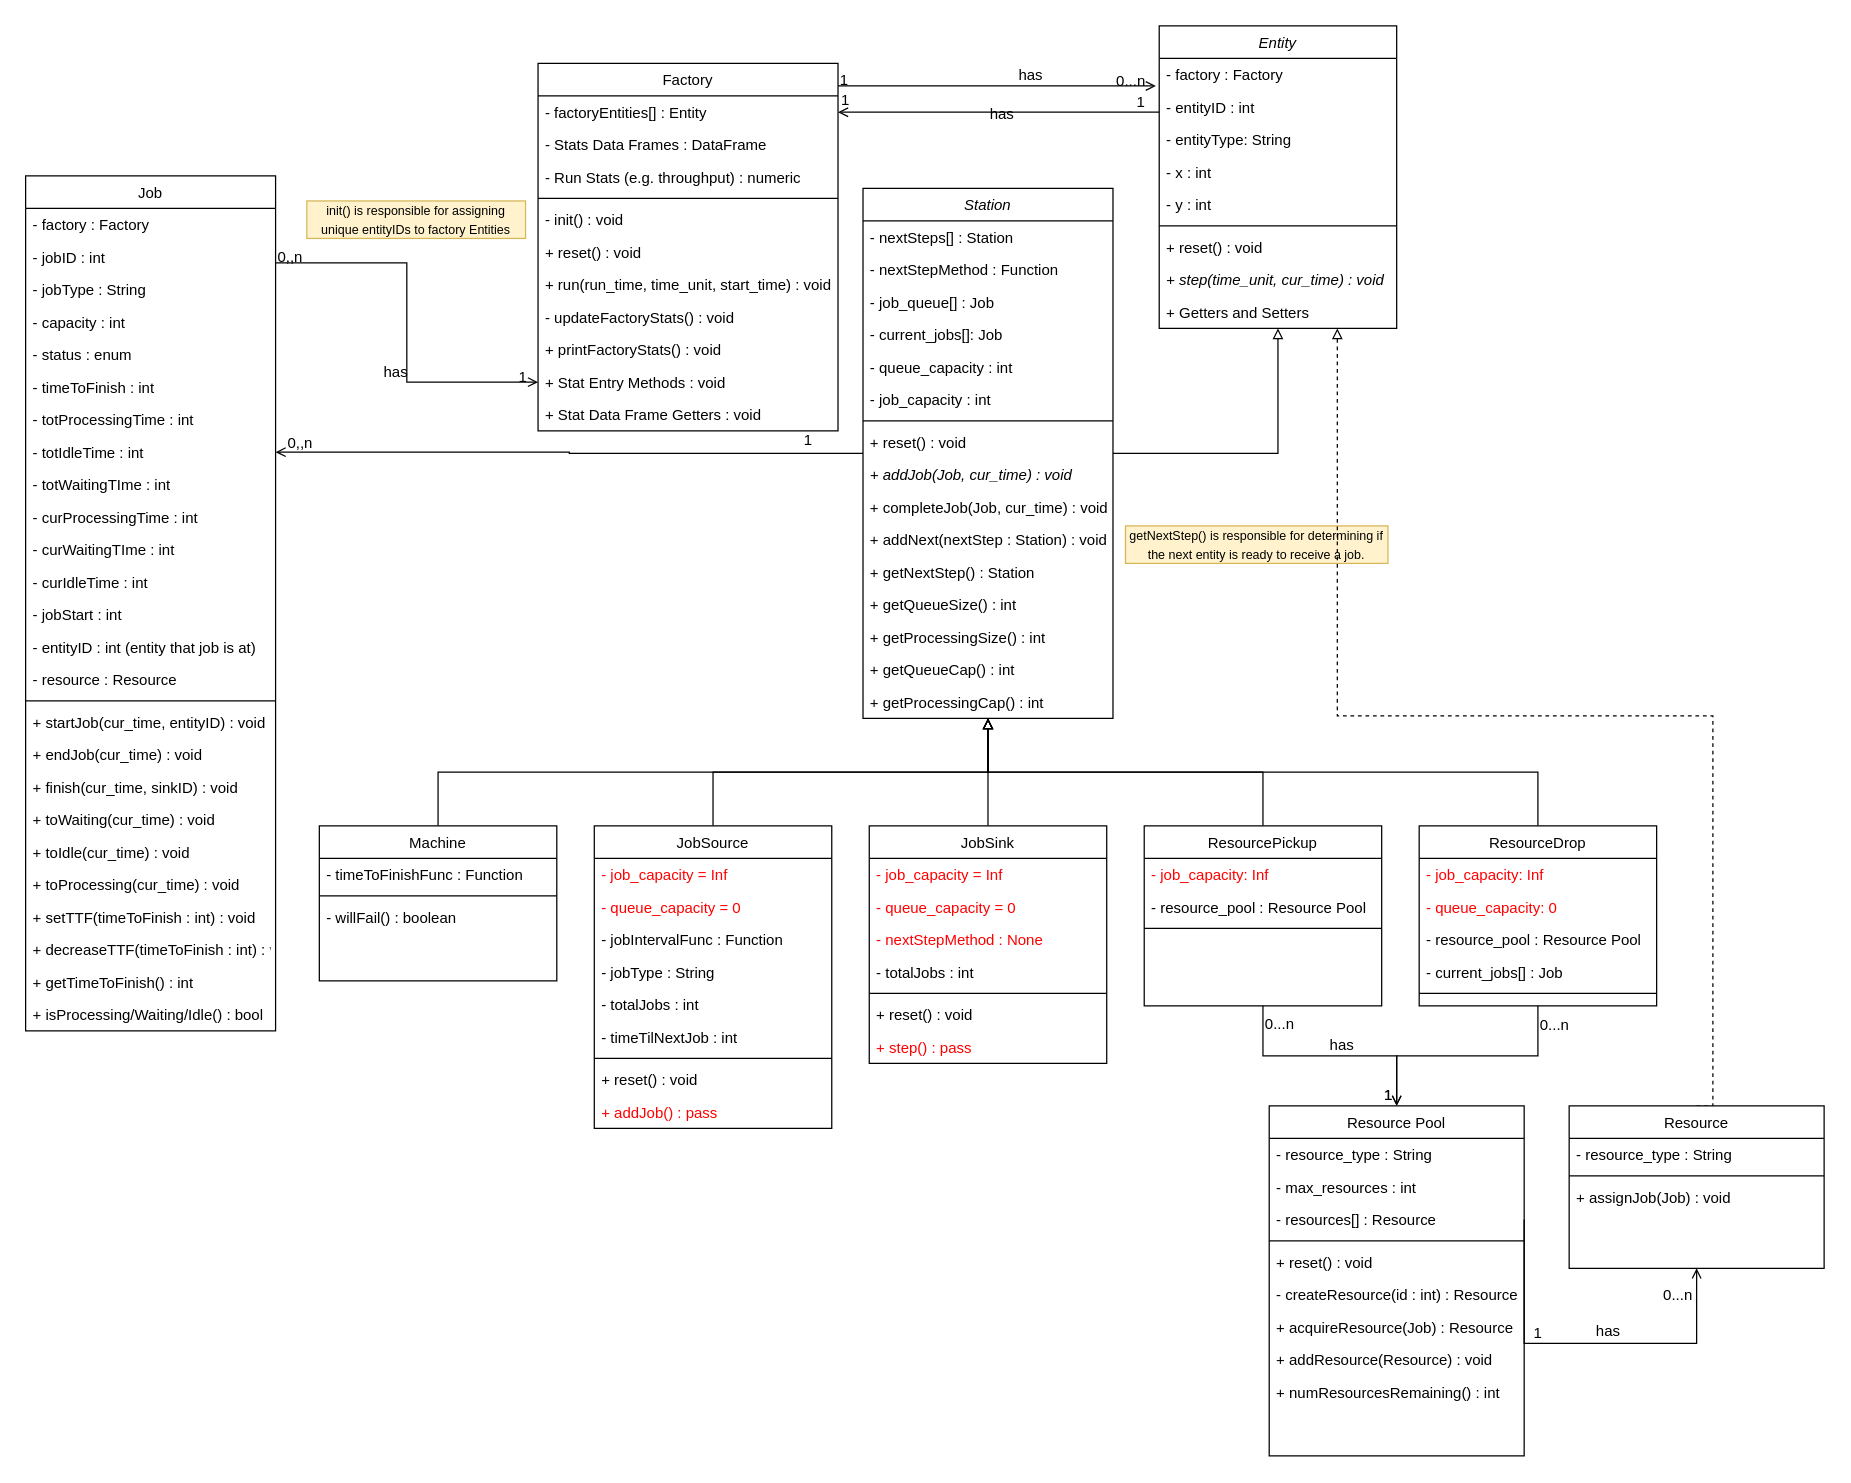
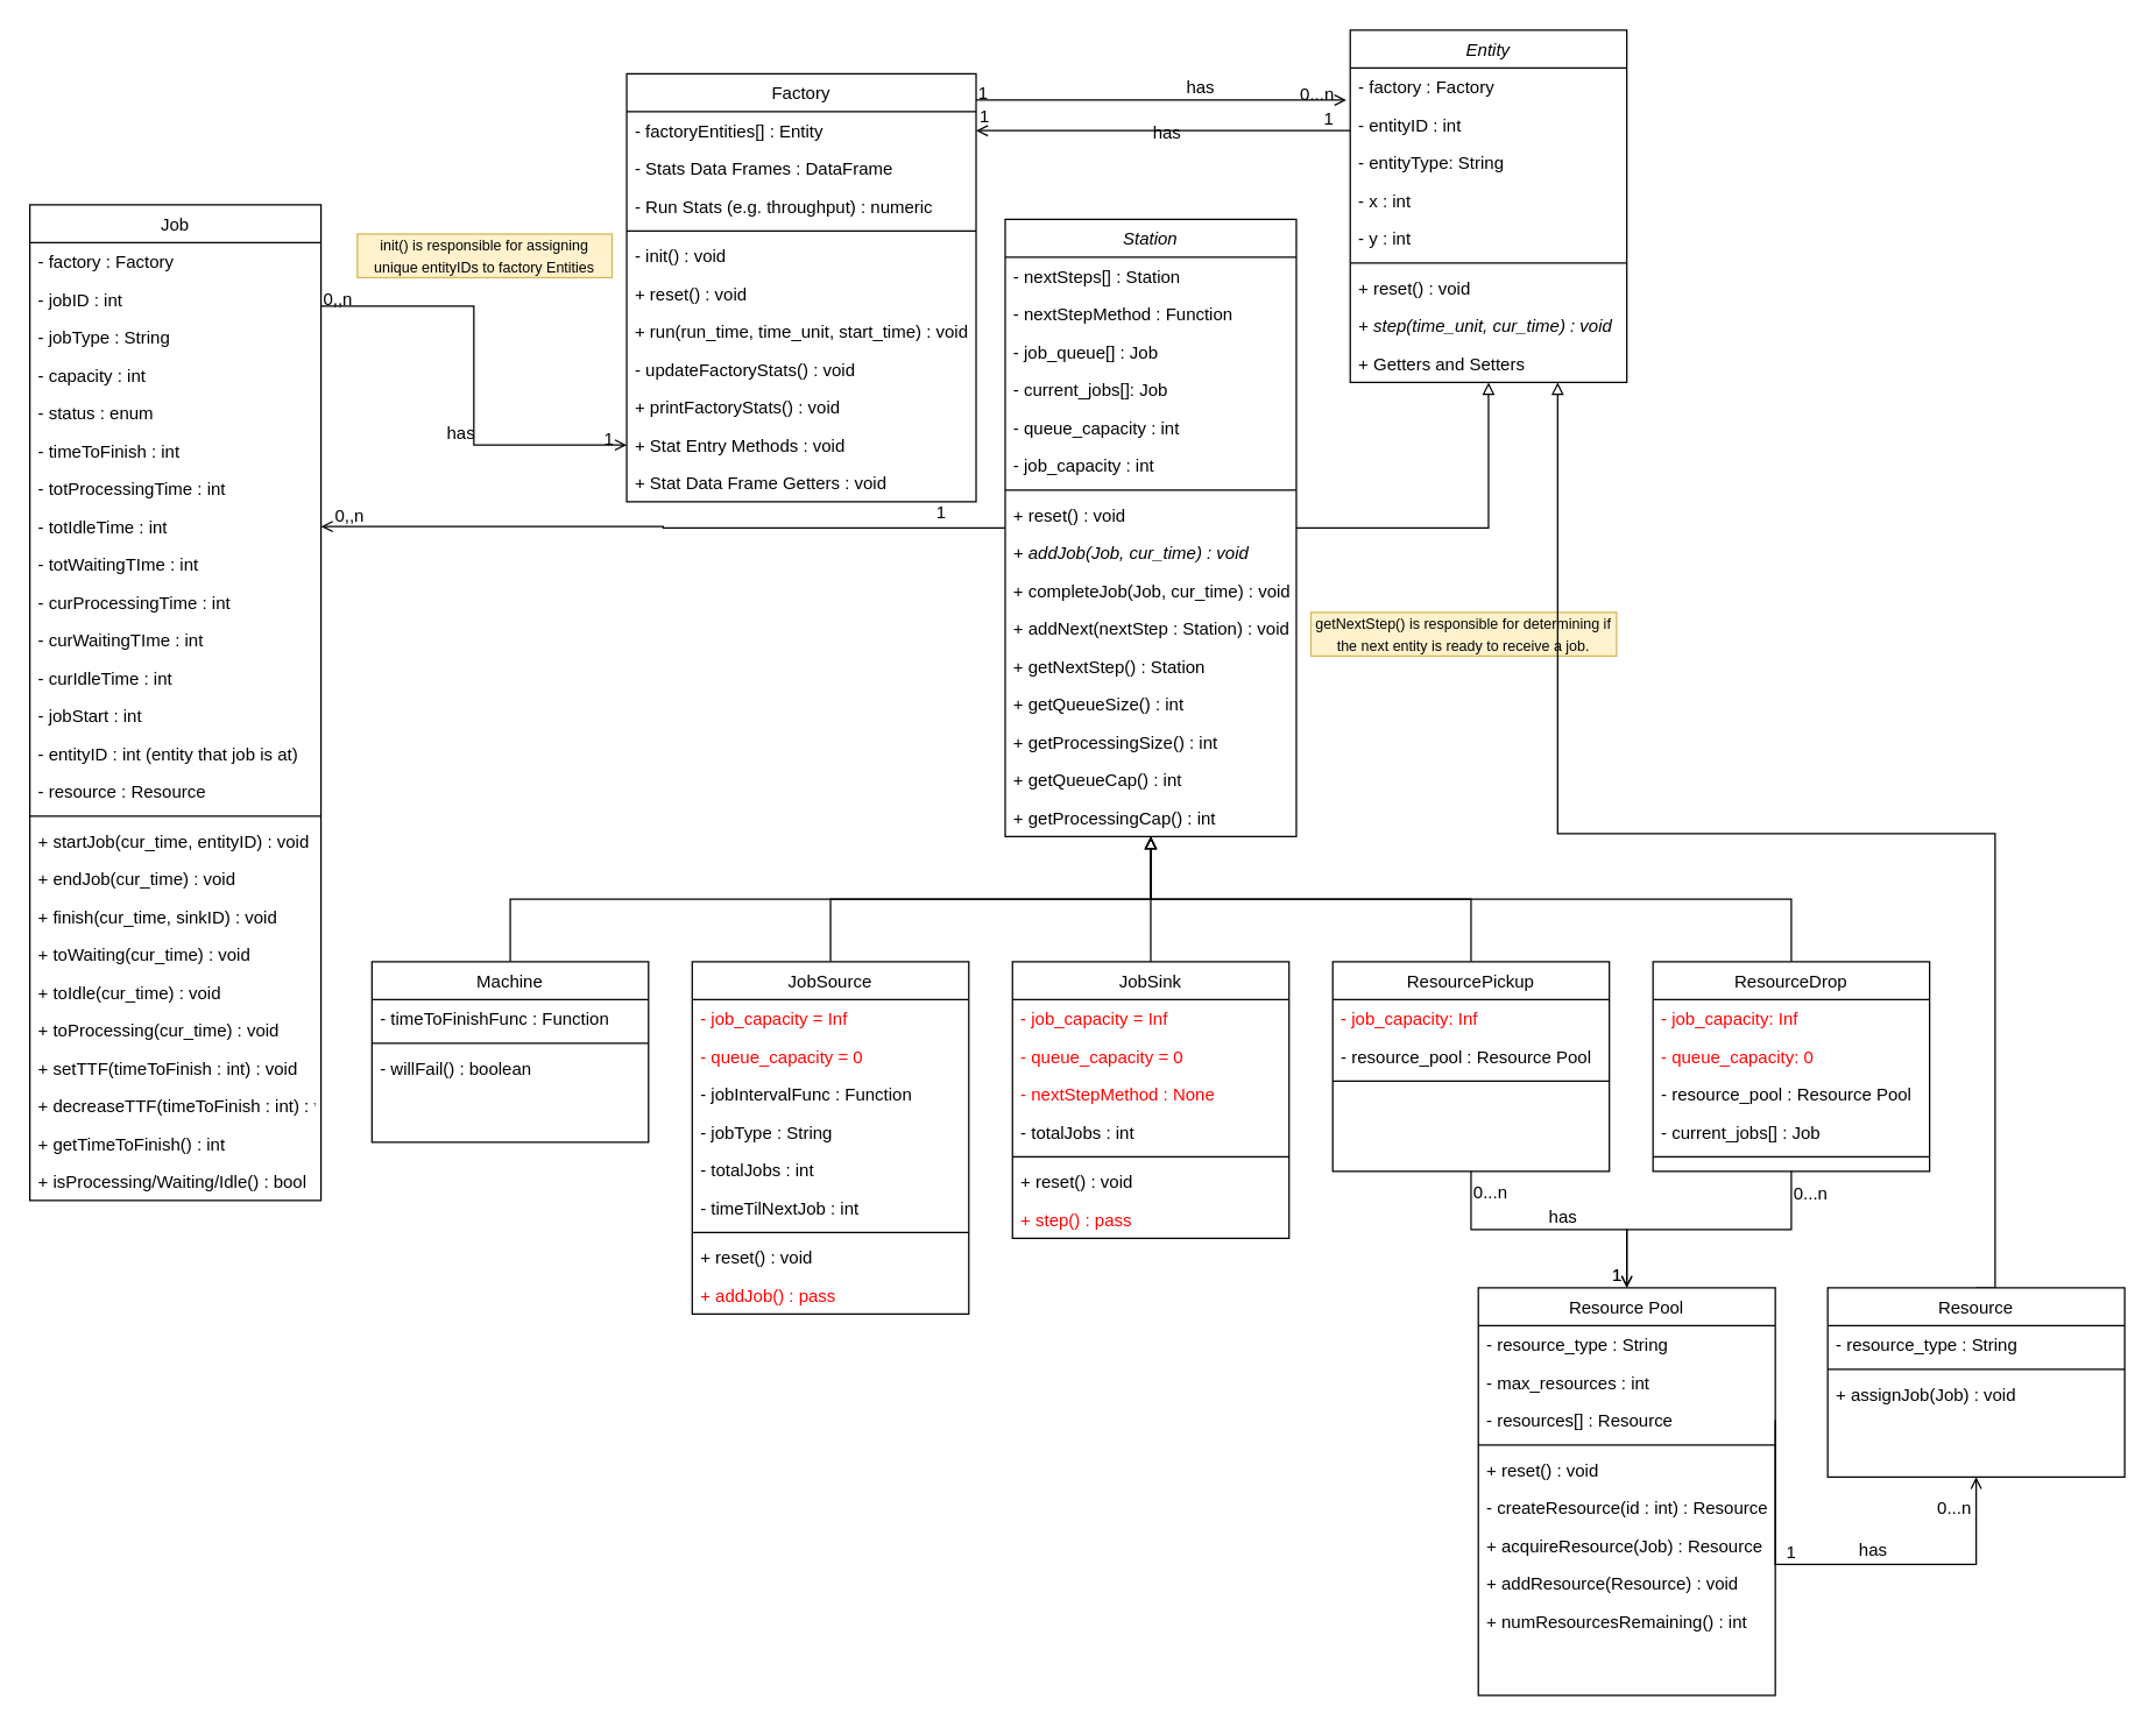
- <mxCell id="84" style="edgeStyle=orthogonalEdgeStyle;rounded=0;orthogonalLoop=1;jettySize=auto;html=1;exitX=0.5;exitY=0;exitDx=0;exitDy=0;entryX=0.75;entryY=1;entryDx=0;entryDy=0;endArrow=block;endFill=0;dashed=1;" parent="1" source="85" target="19" edge="1"><mxGeometry relative="1" as="geometry"><Array as="points"><mxPoint x="1370" y="884" /><mxPoint x="1370" y="572" /><mxPoint x="1070" y="572" /></Array></mxGeometry></mxCell>
+ <mxCell id="84" style="edgeStyle=orthogonalEdgeStyle;rounded=0;orthogonalLoop=1;jettySize=auto;html=1;exitX=0.5;exitY=0;exitDx=0;exitDy=0;entryX=0.75;entryY=1;entryDx=0;entryDy=0;endArrow=block;endFill=0;" parent="1" source="85" target="19" edge="1"><mxGeometry relative="1" as="geometry"><Array as="points"><mxPoint x="1370" y="884" /><mxPoint x="1370" y="572" /><mxPoint x="1070" y="572" /></Array></mxGeometry></mxCell>
